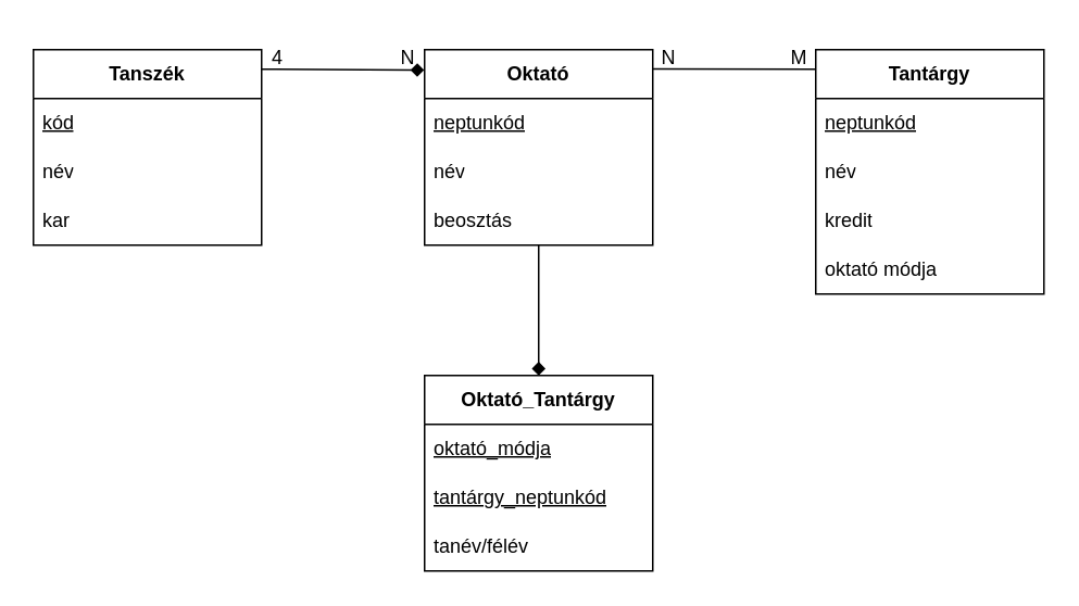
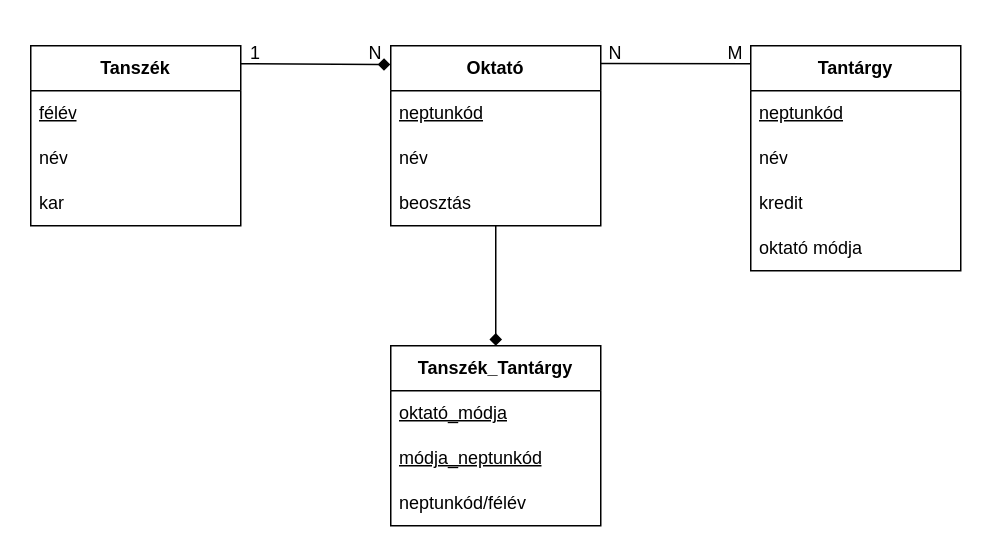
- <mxCell id="18" value="4" style="text;html=1;align=center;verticalAlign=middle;whiteSpace=wrap;rounded=0;" vertex="1" parent="1"><mxGeometry x="140" y="20" width="60" height="30" as="geometry" /></mxCell>
+ <mxCell id="18" value="1" style="text;html=1;align=center;verticalAlign=middle;whiteSpace=wrap;rounded=0;" vertex="1" parent="1"><mxGeometry x="140" y="20" width="60" height="30" as="geometry" /></mxCell>
- <mxCell id="3" value="&lt;u&gt;kód&lt;/u&gt;" style="text;strokeColor=none;fillColor=none;align=left;verticalAlign=middle;spacingLeft=4;spacingRight=4;overflow=hidden;points=[[0,0.5],[1,0.5]];portConstraint=eastwest;rotatable=0;whiteSpace=wrap;html=1;" vertex="1" parent="2"><mxGeometry y="30" width="140" height="30" as="geometry" /></mxCell>
+ <mxCell id="3" value="&lt;u&gt;félév&lt;/u&gt;" style="text;strokeColor=none;fillColor=none;align=left;verticalAlign=middle;spacingLeft=4;spacingRight=4;overflow=hidden;points=[[0,0.5],[1,0.5]];portConstraint=eastwest;rotatable=0;whiteSpace=wrap;html=1;" vertex="1" parent="2"><mxGeometry y="30" width="140" height="30" as="geometry" /></mxCell>
- <mxCell id="22" value="&lt;b&gt;Oktató_Tantárgy&lt;/b&gt;" style="swimlane;fontStyle=0;childLayout=stackLayout;horizontal=1;startSize=30;horizontalStack=0;resizeParent=1;resizeParentMax=0;resizeLast=0;collapsible=1;marginBottom=0;whiteSpace=wrap;html=1;" vertex="1" parent="1"><mxGeometry x="260" y="230" width="140" height="120" as="geometry" /></mxCell>
+ <mxCell id="22" value="&lt;b&gt;Tanszék_Tantárgy&lt;/b&gt;" style="swimlane;fontStyle=0;childLayout=stackLayout;horizontal=1;startSize=30;horizontalStack=0;resizeParent=1;resizeParentMax=0;resizeLast=0;collapsible=1;marginBottom=0;whiteSpace=wrap;html=1;" vertex="1" parent="1"><mxGeometry x="260" y="230" width="140" height="120" as="geometry" /></mxCell>
- <mxCell id="24" value="&lt;u&gt;tantárgy_neptunkód&lt;/u&gt;" style="text;strokeColor=none;fillColor=none;align=left;verticalAlign=middle;spacingLeft=4;spacingRight=4;overflow=hidden;points=[[0,0.5],[1,0.5]];portConstraint=eastwest;rotatable=0;whiteSpace=wrap;html=1;" vertex="1" parent="22"><mxGeometry y="60" width="140" height="30" as="geometry" /></mxCell>
+ <mxCell id="24" value="&lt;u&gt;módja_neptunkód&lt;/u&gt;" style="text;strokeColor=none;fillColor=none;align=left;verticalAlign=middle;spacingLeft=4;spacingRight=4;overflow=hidden;points=[[0,0.5],[1,0.5]];portConstraint=eastwest;rotatable=0;whiteSpace=wrap;html=1;" vertex="1" parent="22"><mxGeometry y="60" width="140" height="30" as="geometry" /></mxCell>
- <mxCell id="25" value="tanév/félév" style="text;strokeColor=none;fillColor=none;align=left;verticalAlign=middle;spacingLeft=4;spacingRight=4;overflow=hidden;points=[[0,0.5],[1,0.5]];portConstraint=eastwest;rotatable=0;whiteSpace=wrap;html=1;" vertex="1" parent="22"><mxGeometry y="90" width="140" height="30" as="geometry" /></mxCell>
+ <mxCell id="25" value="neptunkód/félév" style="text;strokeColor=none;fillColor=none;align=left;verticalAlign=middle;spacingLeft=4;spacingRight=4;overflow=hidden;points=[[0,0.5],[1,0.5]];portConstraint=eastwest;rotatable=0;whiteSpace=wrap;html=1;" vertex="1" parent="22"><mxGeometry y="90" width="140" height="30" as="geometry" /></mxCell>
